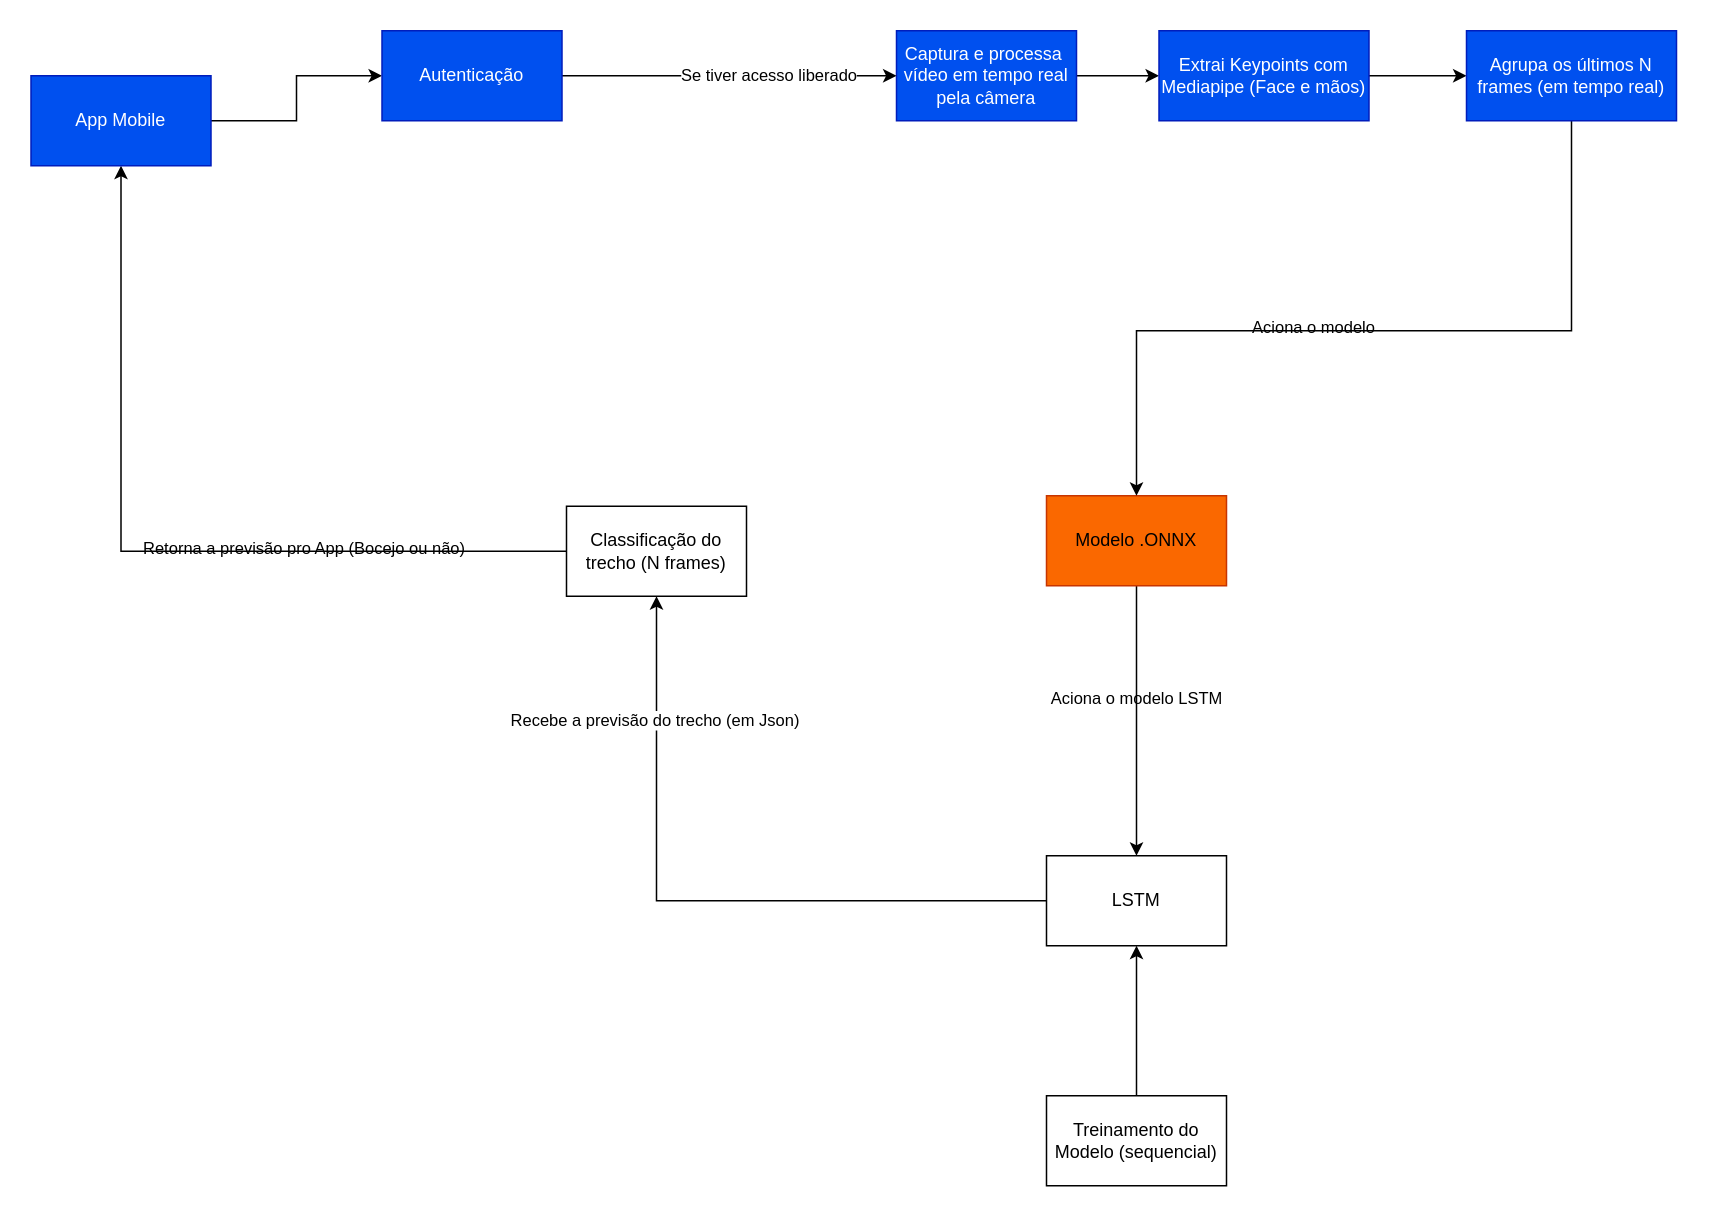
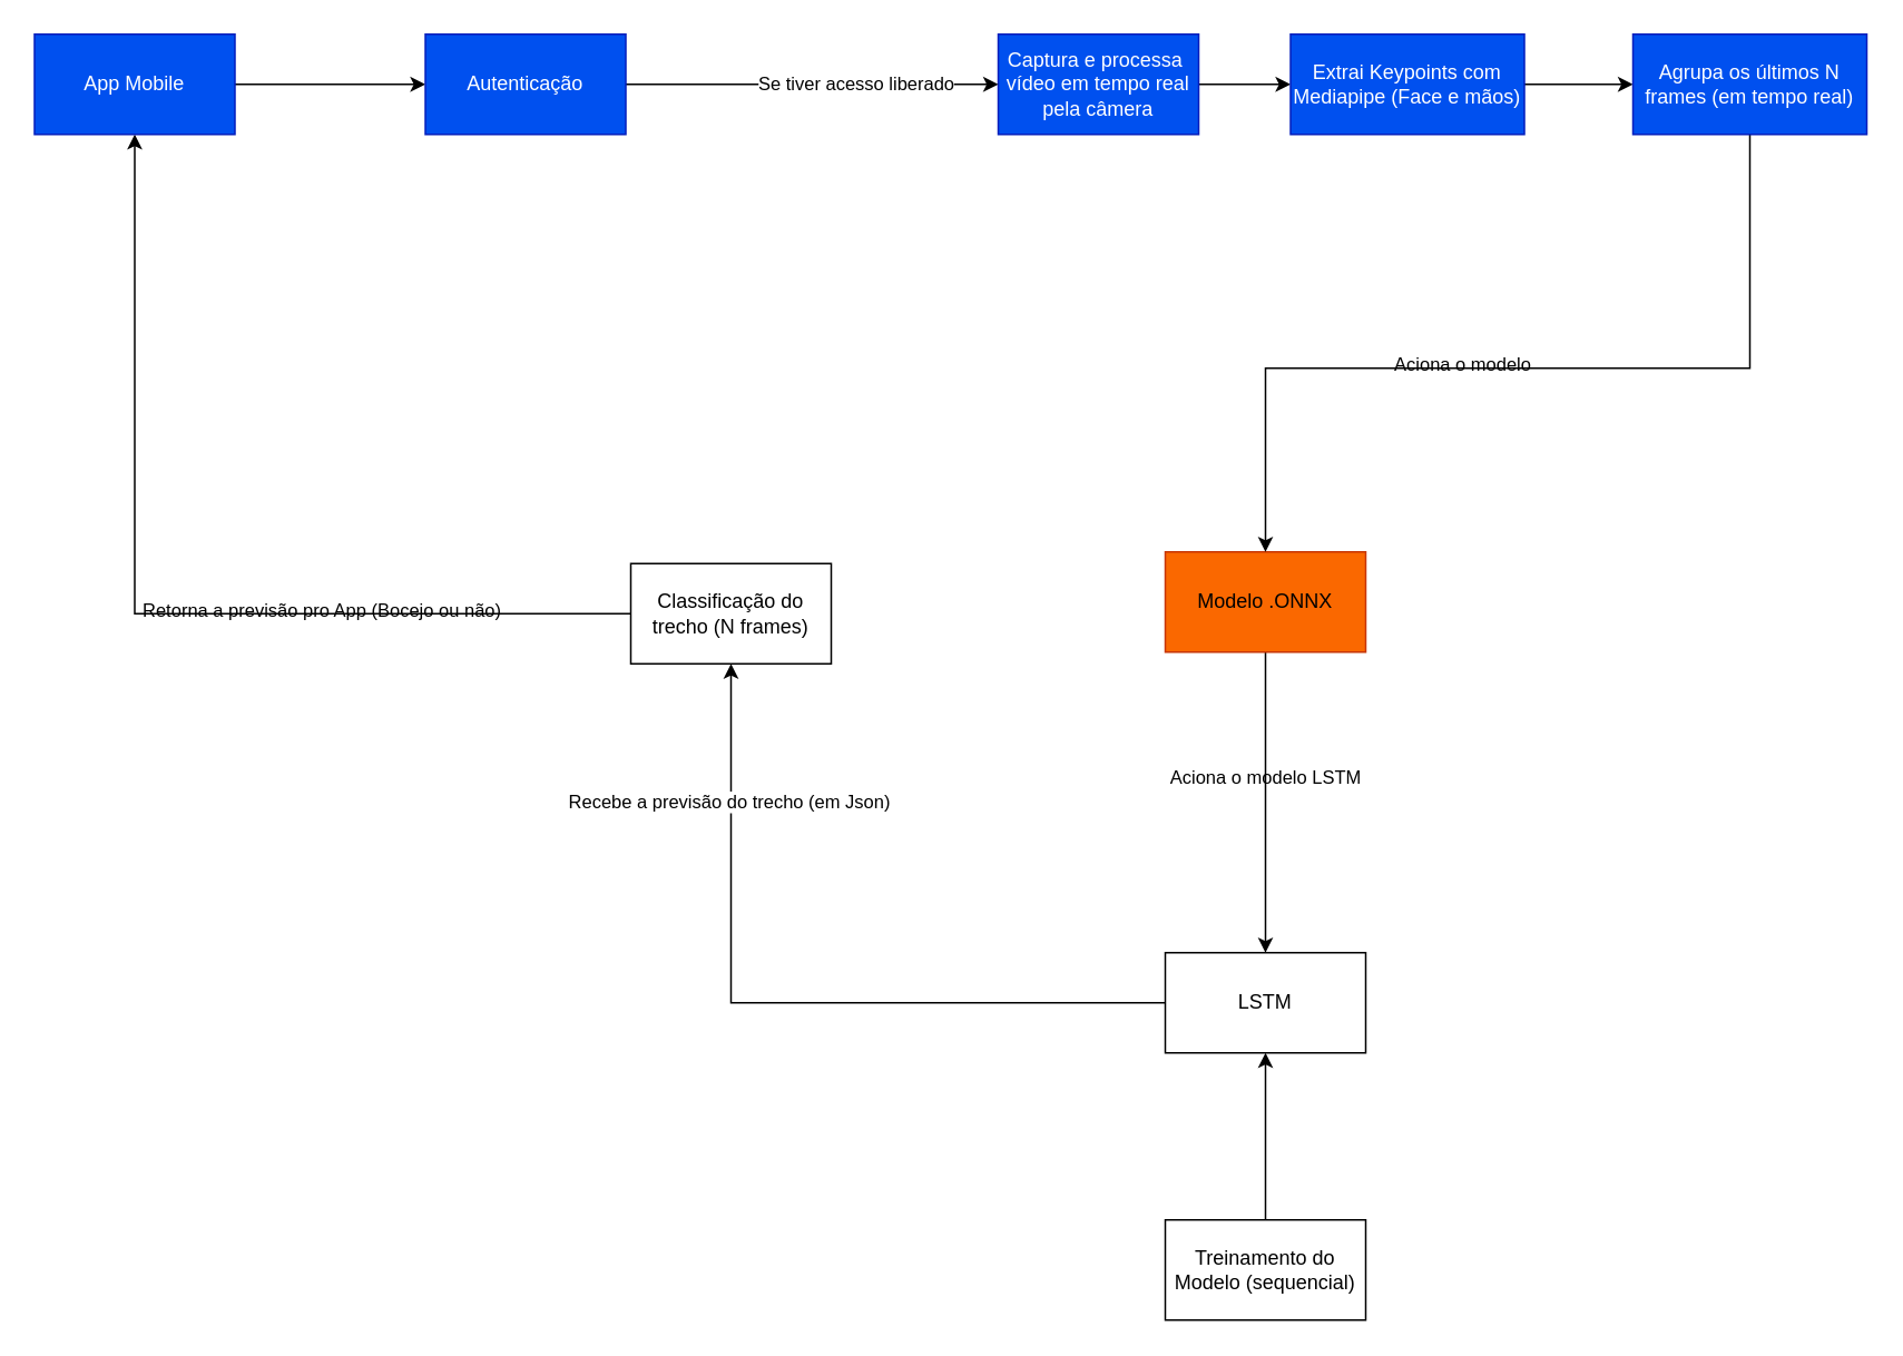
- <mxCell id="14" value="App Mobile" style="rounded=0;whiteSpace=wrap;html=1;labelBackgroundColor=none;fillColor=#0050ef;fontColor=#ffffff;strokeColor=#001DBC;" parent="1" vertex="1"><mxGeometry x="20" y="50" width="120" height="60" as="geometry" /></mxCell>
+ <mxCell id="14" value="App Mobile" style="rounded=0;whiteSpace=wrap;html=1;labelBackgroundColor=none;fillColor=#0050ef;fontColor=#ffffff;strokeColor=#001DBC;" parent="1" vertex="1"><mxGeometry x="20" y="20" width="120" height="60" as="geometry" /></mxCell>
